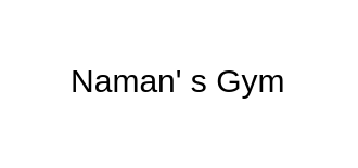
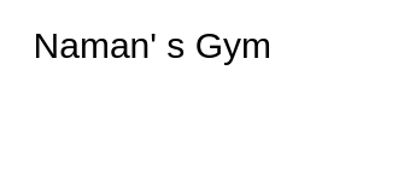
- <mxCell id="2" value="Naman' s Gym" style="text;html=1;align=center;verticalAlign=middle;resizable=0;points=[];autosize=1;strokeColor=none;fillColor=none;strokeWidth=3;" vertex="1" parent="1"><mxGeometry x="20" y="20" width="90" height="20" as="geometry" /></mxCell>
+ <mxCell id="2" value="Naman' s Gym" style="text;html=1;align=center;verticalAlign=middle;resizable=0;points=[];autosize=1;strokeColor=none;fillColor=none;strokeWidth=3;" vertex="1" parent="1"><mxGeometry x="5" y="5" width="90" height="20" as="geometry" /></mxCell>
